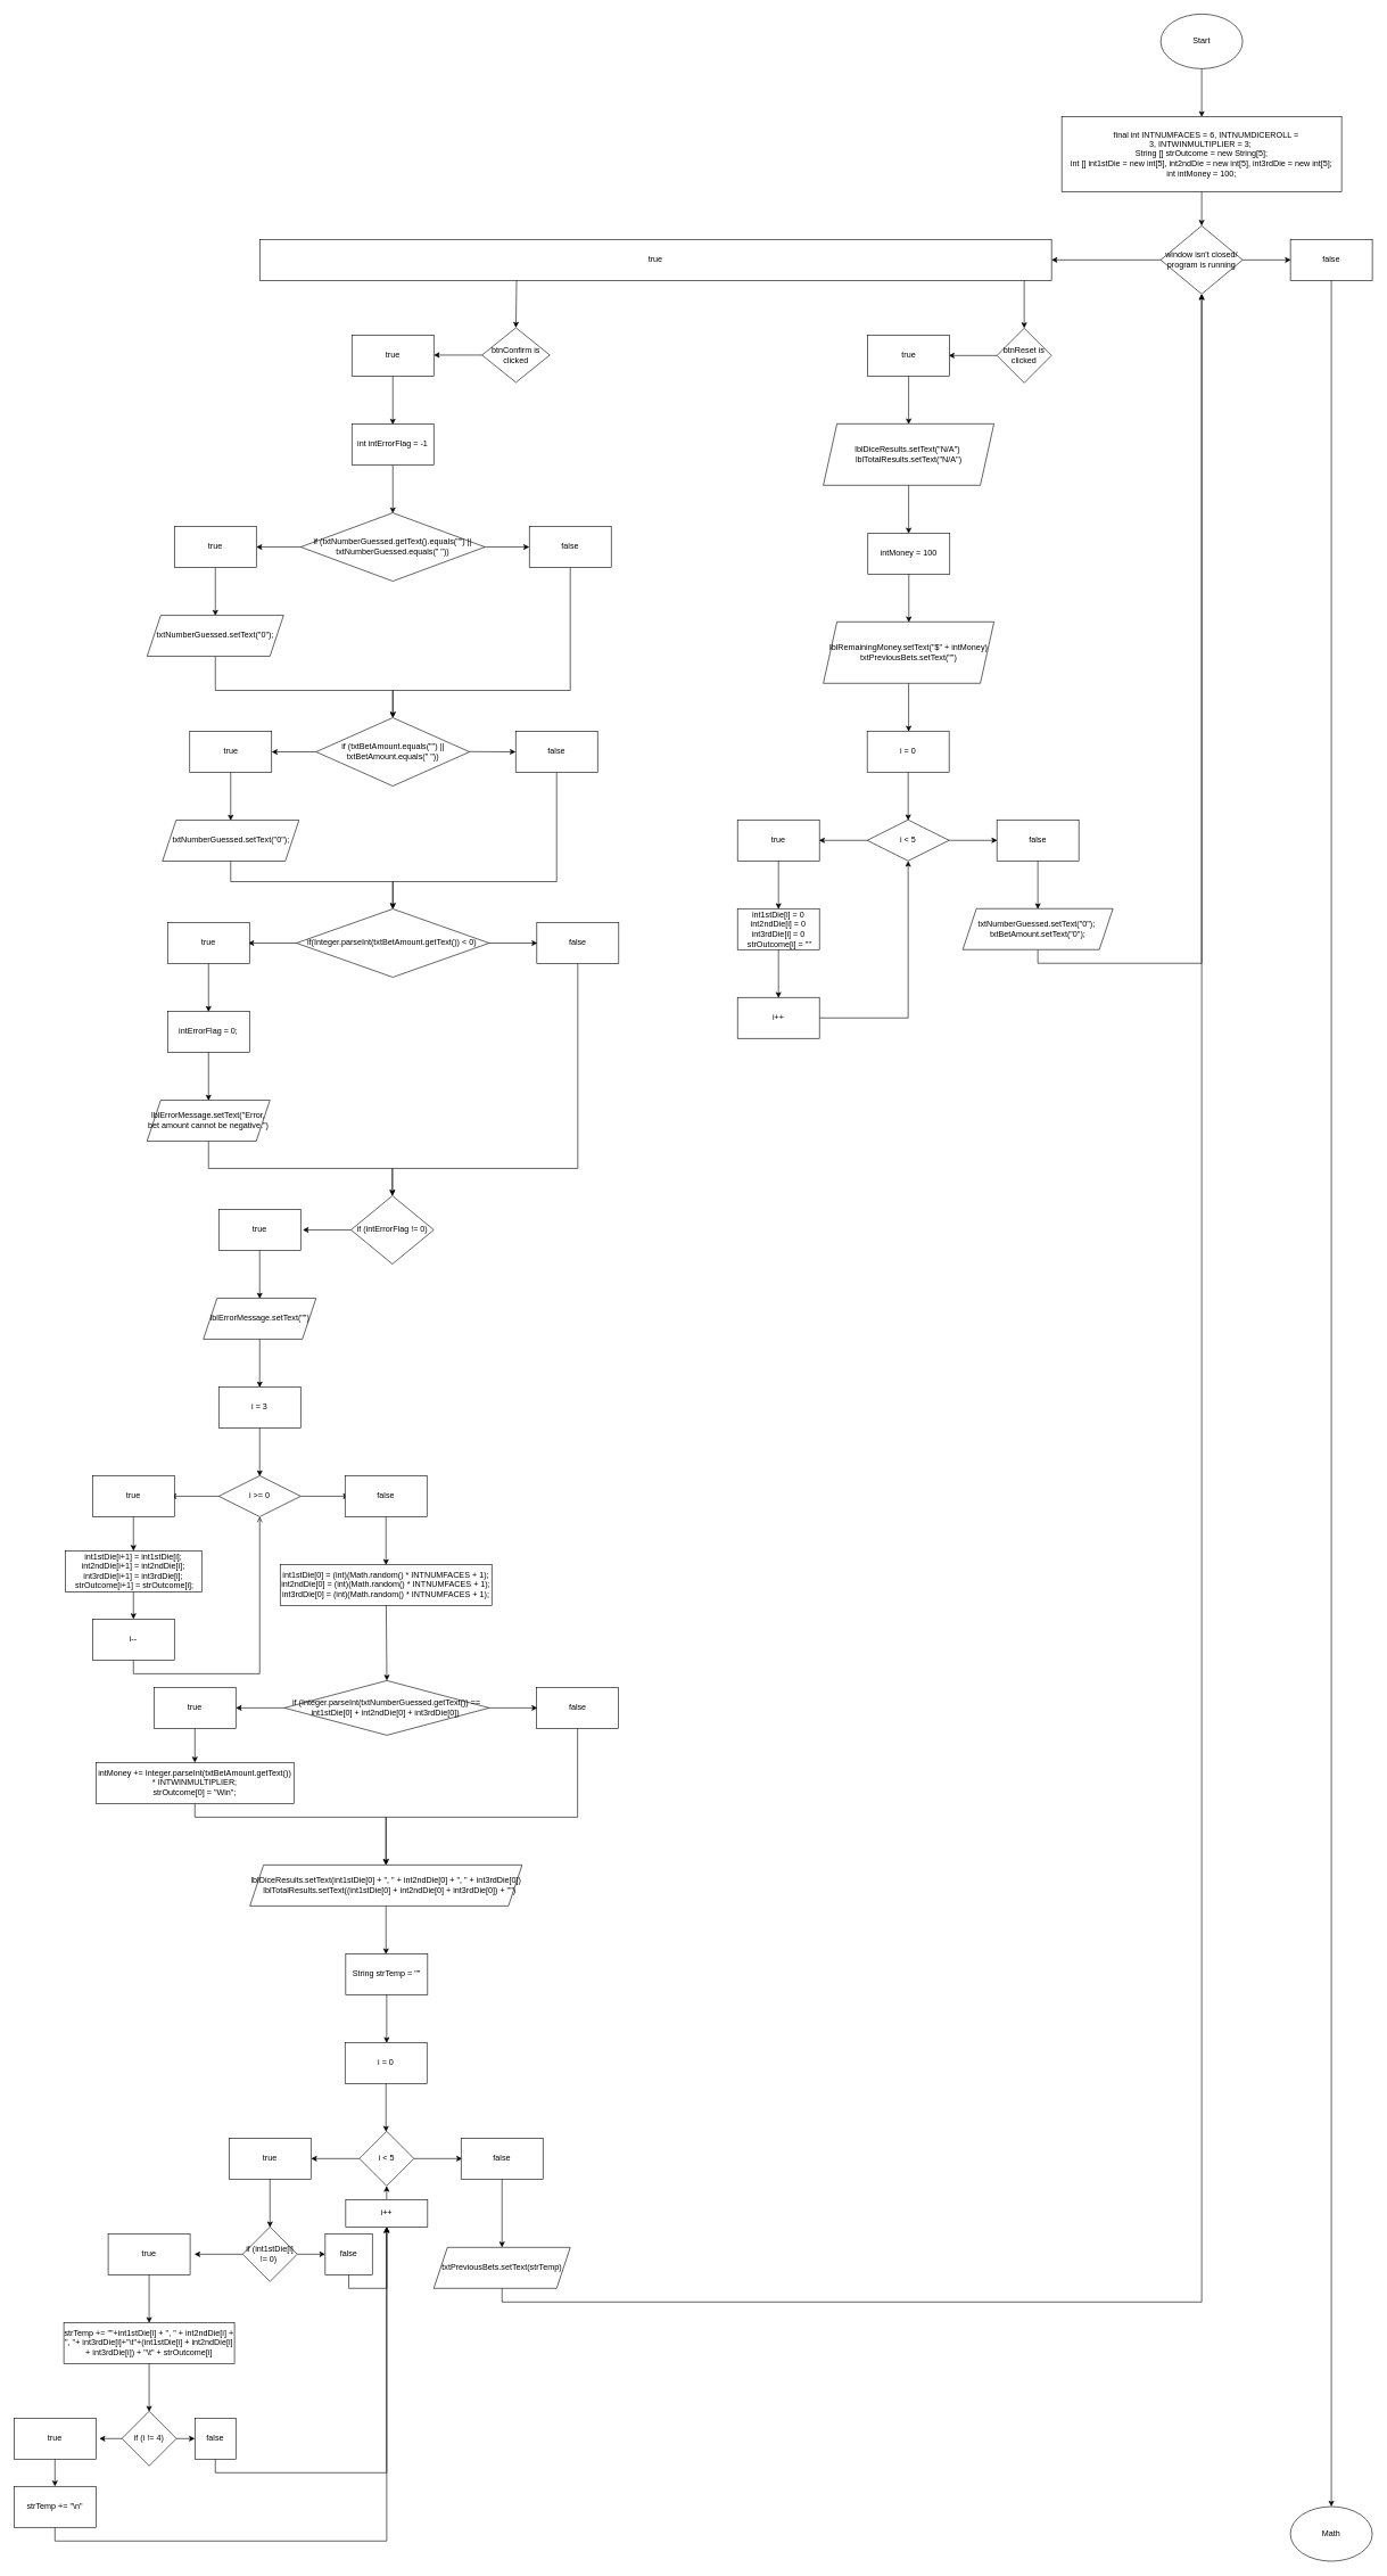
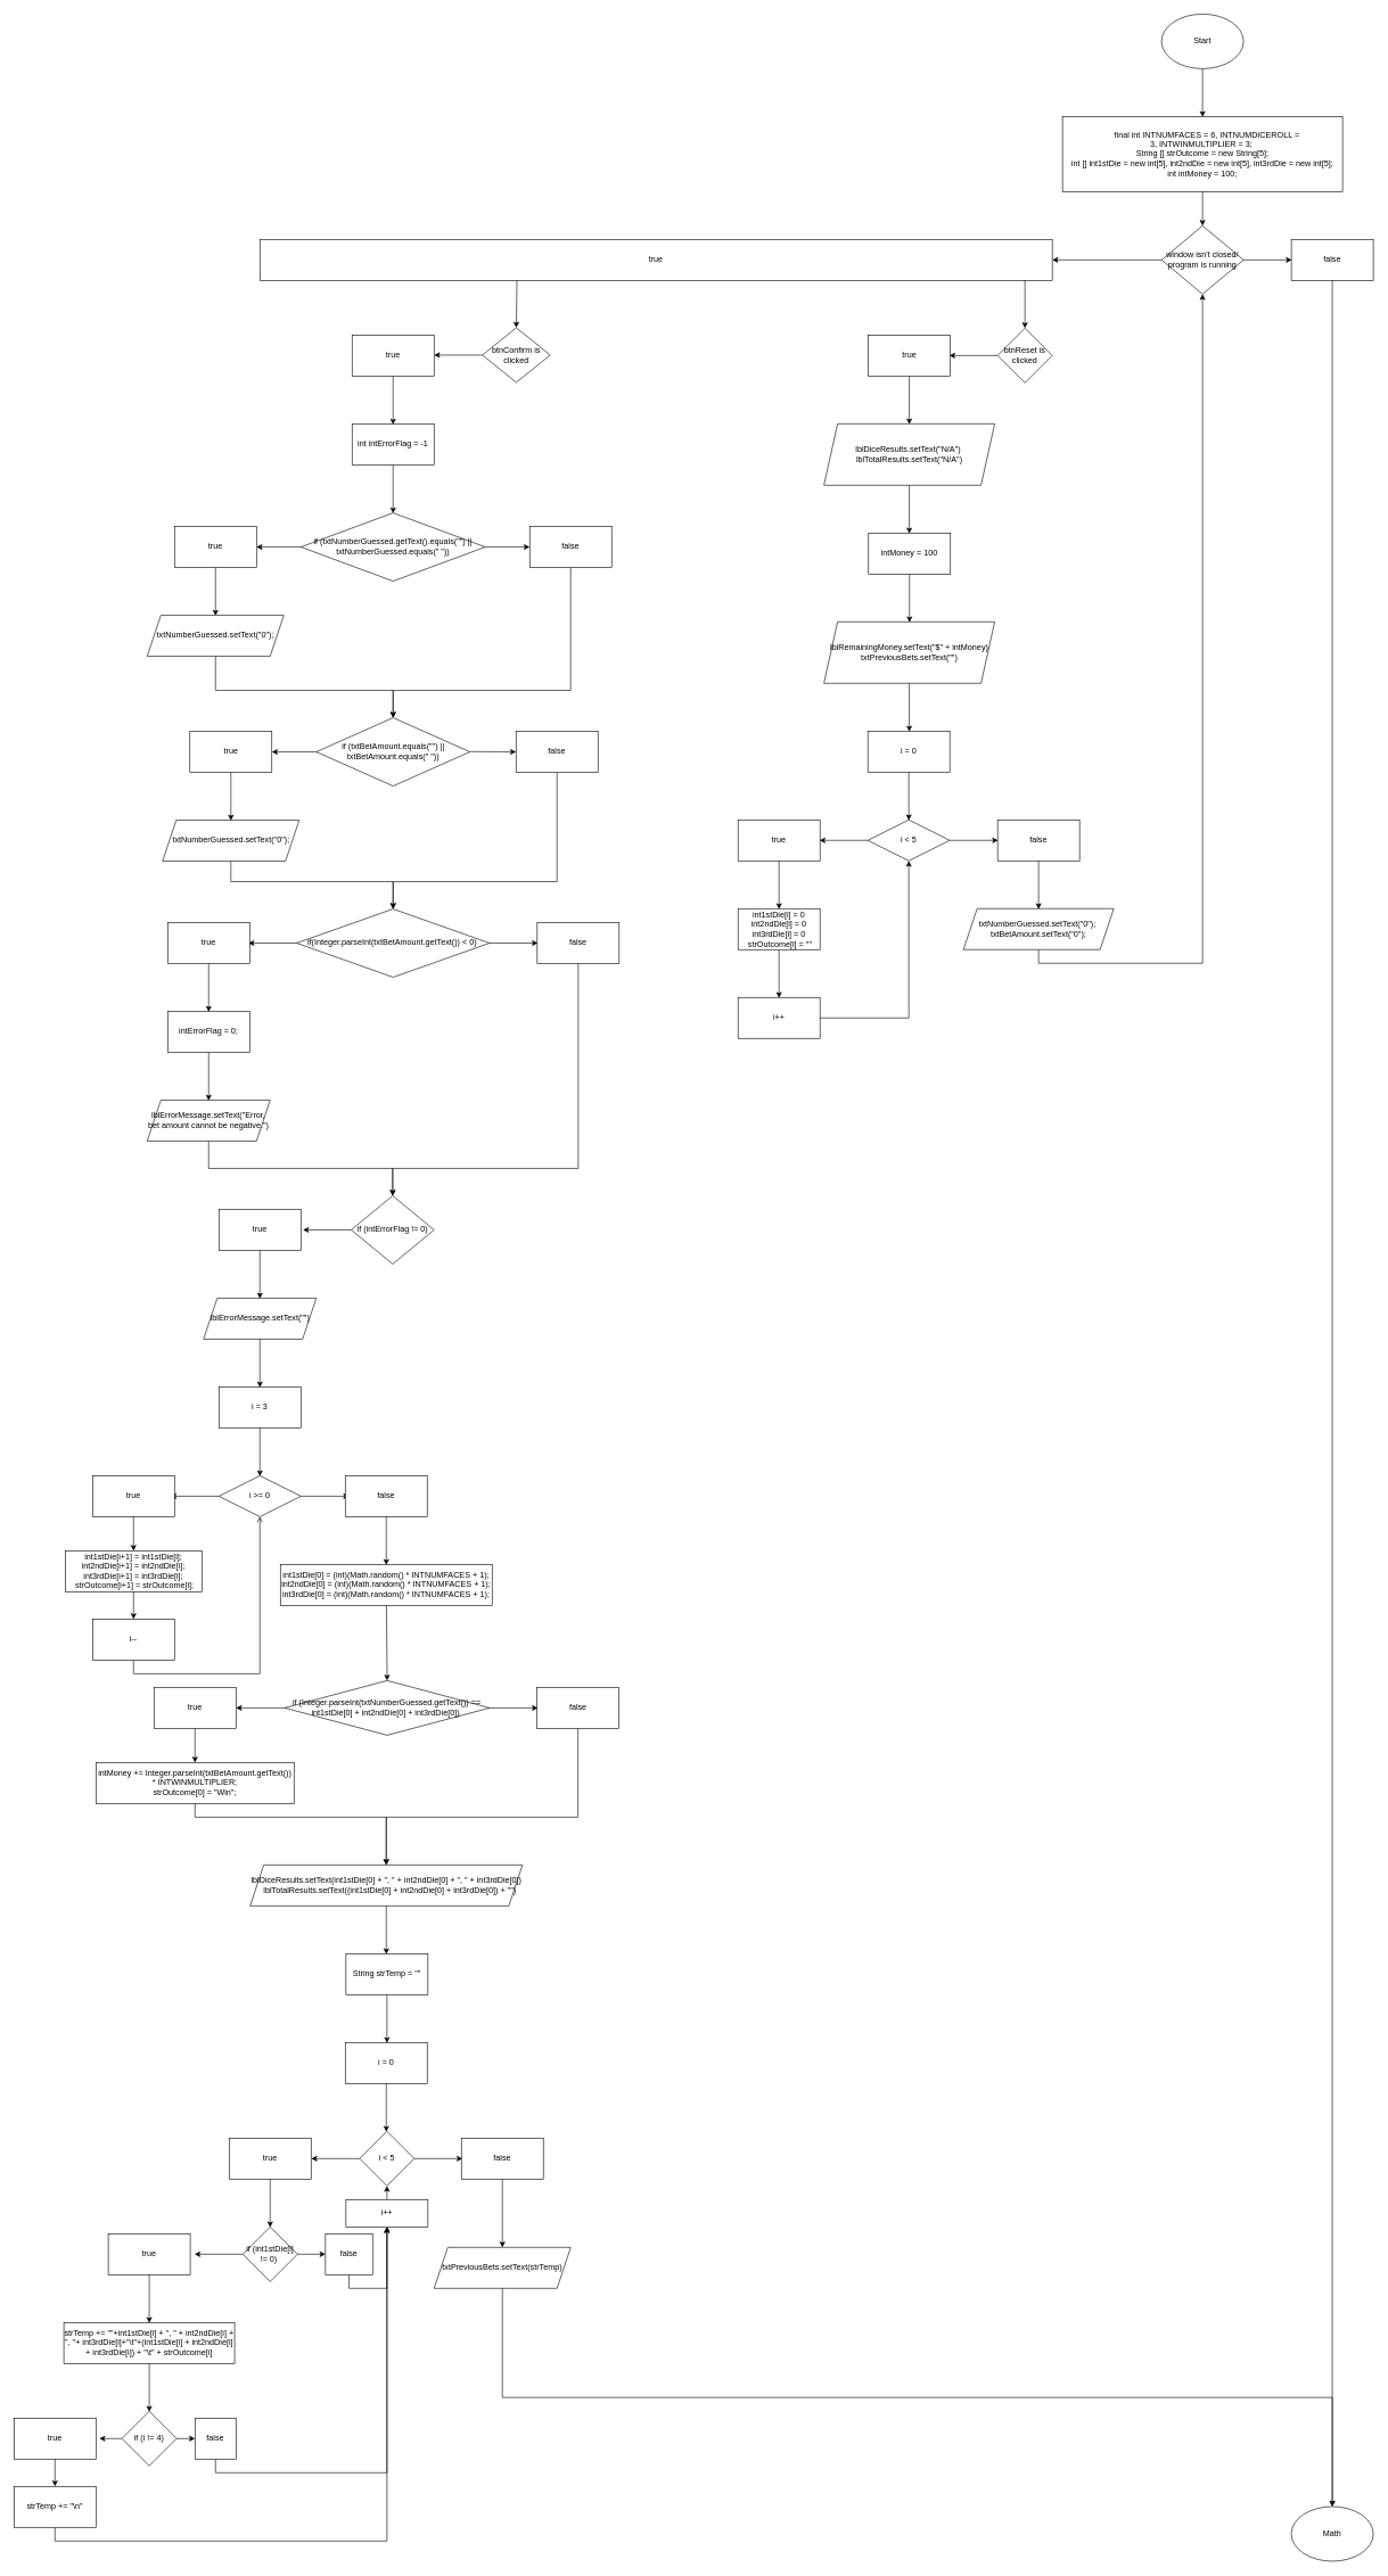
- <mxCell id="127" style="edgeStyle=orthogonalEdgeStyle;rounded=0;orthogonalLoop=1;jettySize=auto;html=1;exitX=0.5;exitY=1;exitDx=0;exitDy=0;entryX=0.5;entryY=1;entryDx=0;entryDy=0;" edge="1" parent="1" source="128" target="4"><mxGeometry relative="1" as="geometry" /></mxCell>
+ <mxCell id="127" style="edgeStyle=orthogonalEdgeStyle;rounded=0;orthogonalLoop=1;jettySize=auto;html=1;exitX=0.5;exitY=1;exitDx=0;exitDy=0;" edge="1" parent="1" source="128" target="12"><mxGeometry relative="1" as="geometry" /></mxCell>
